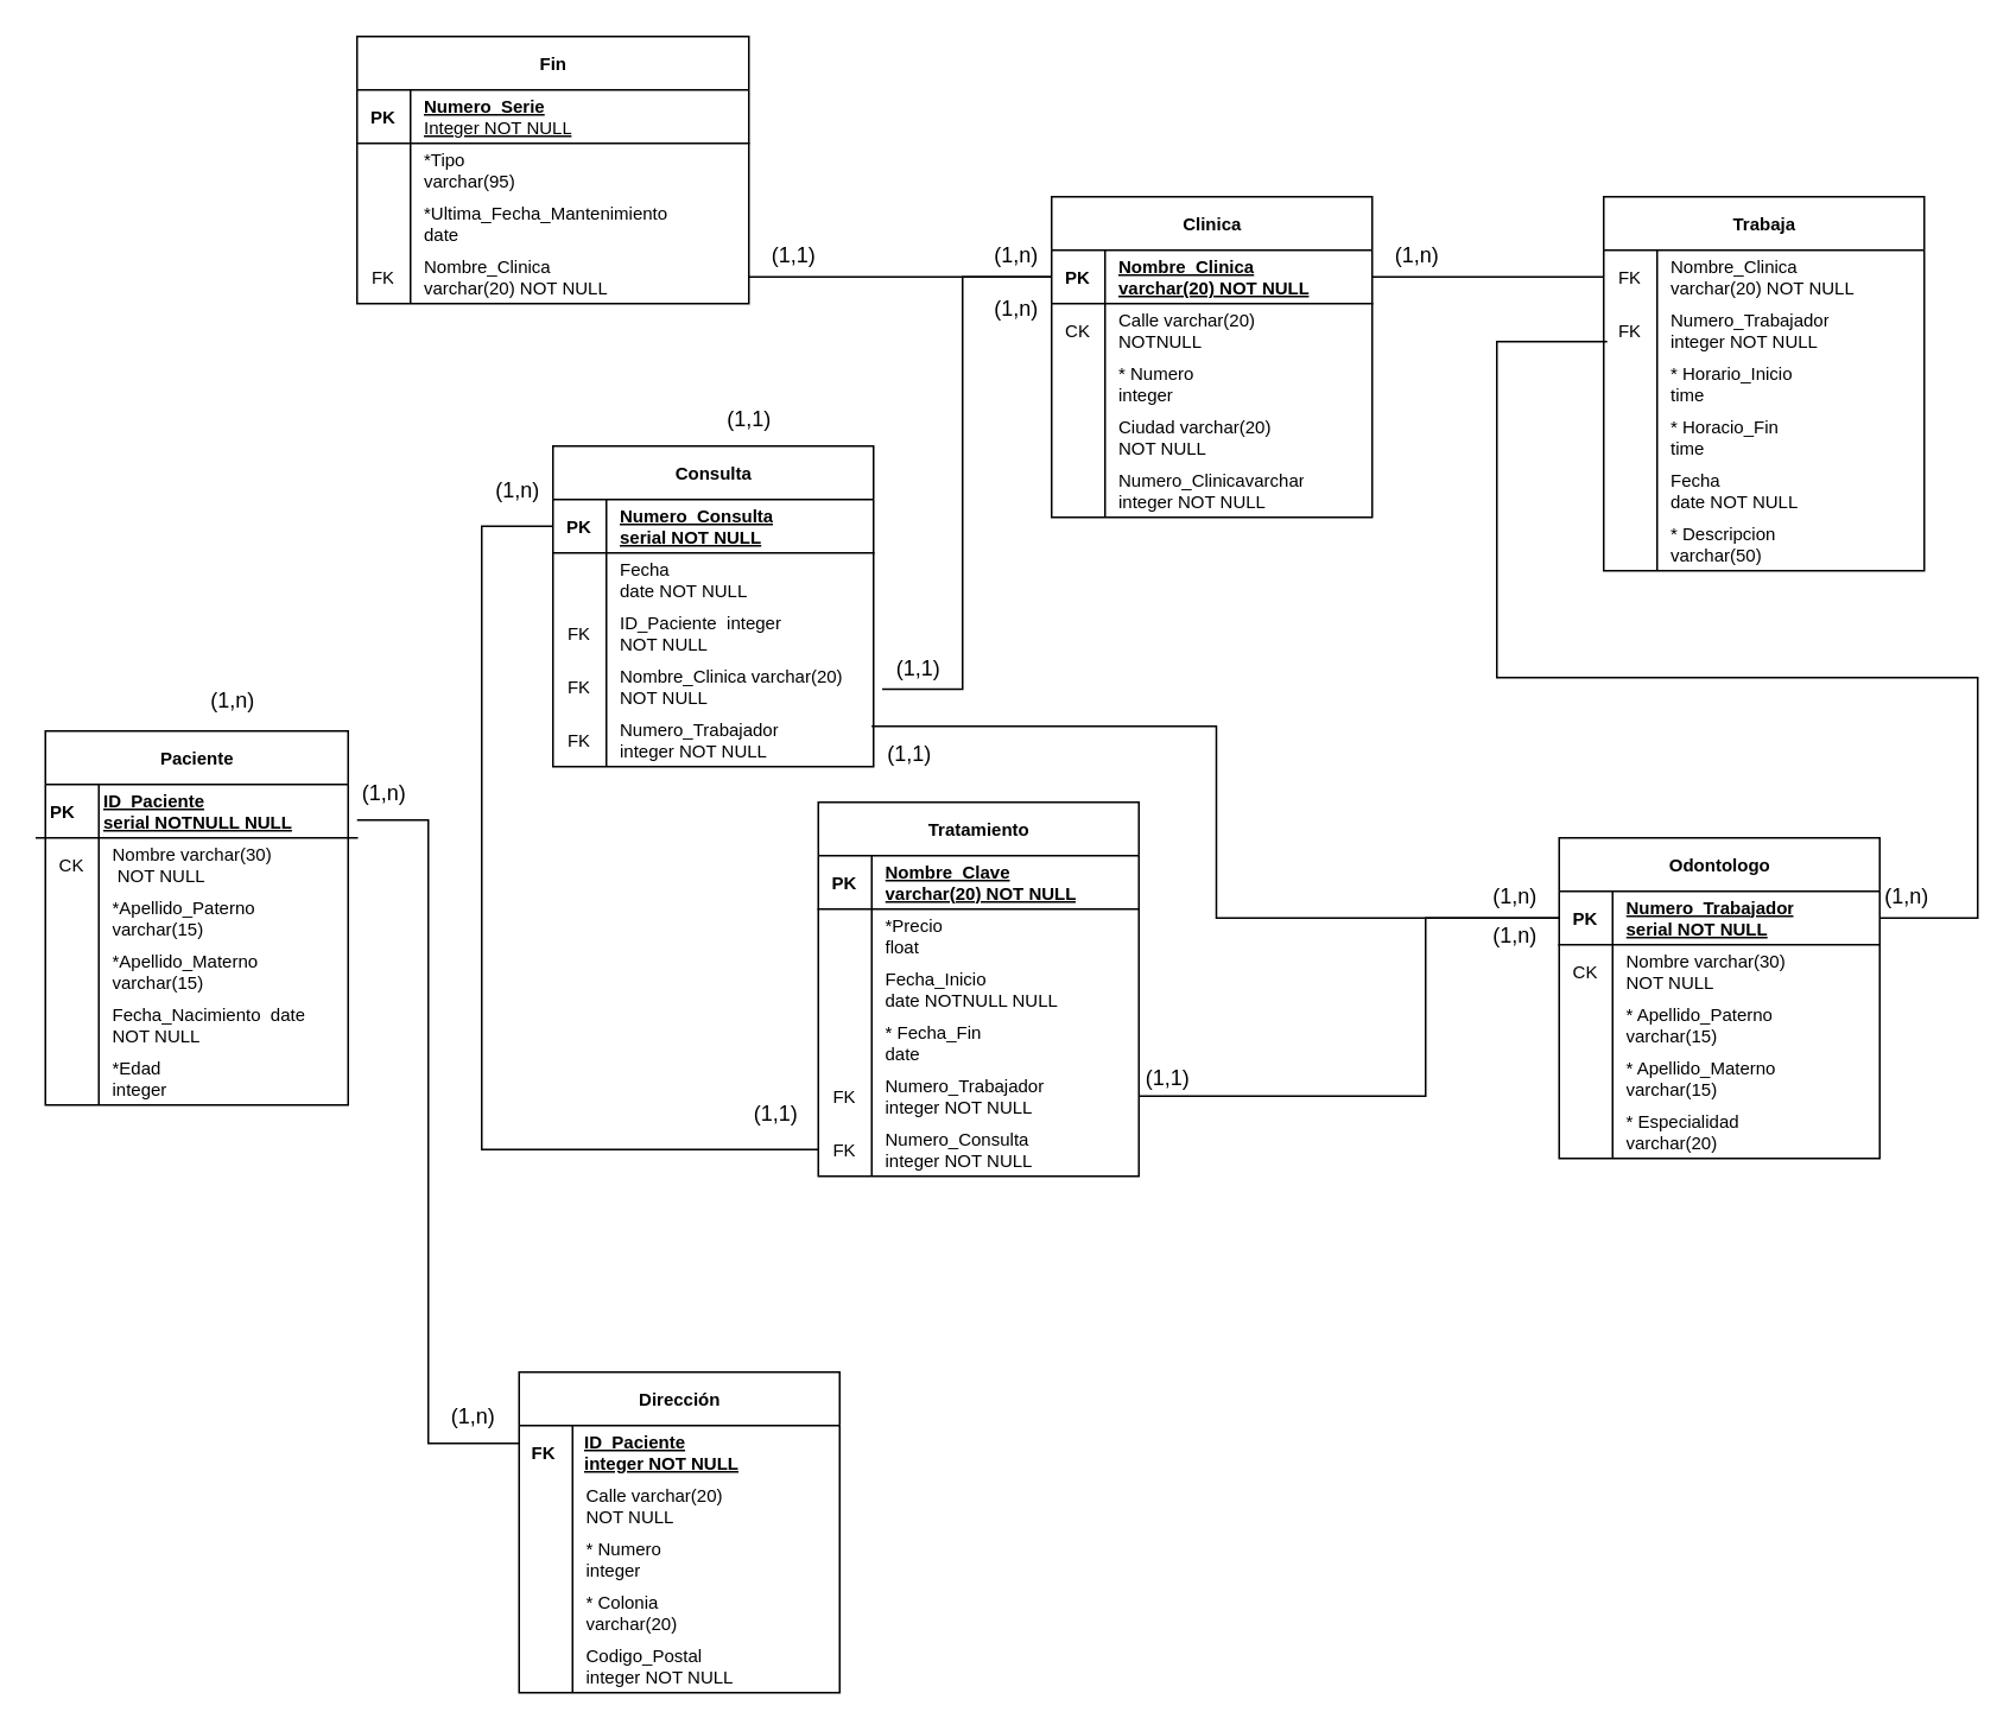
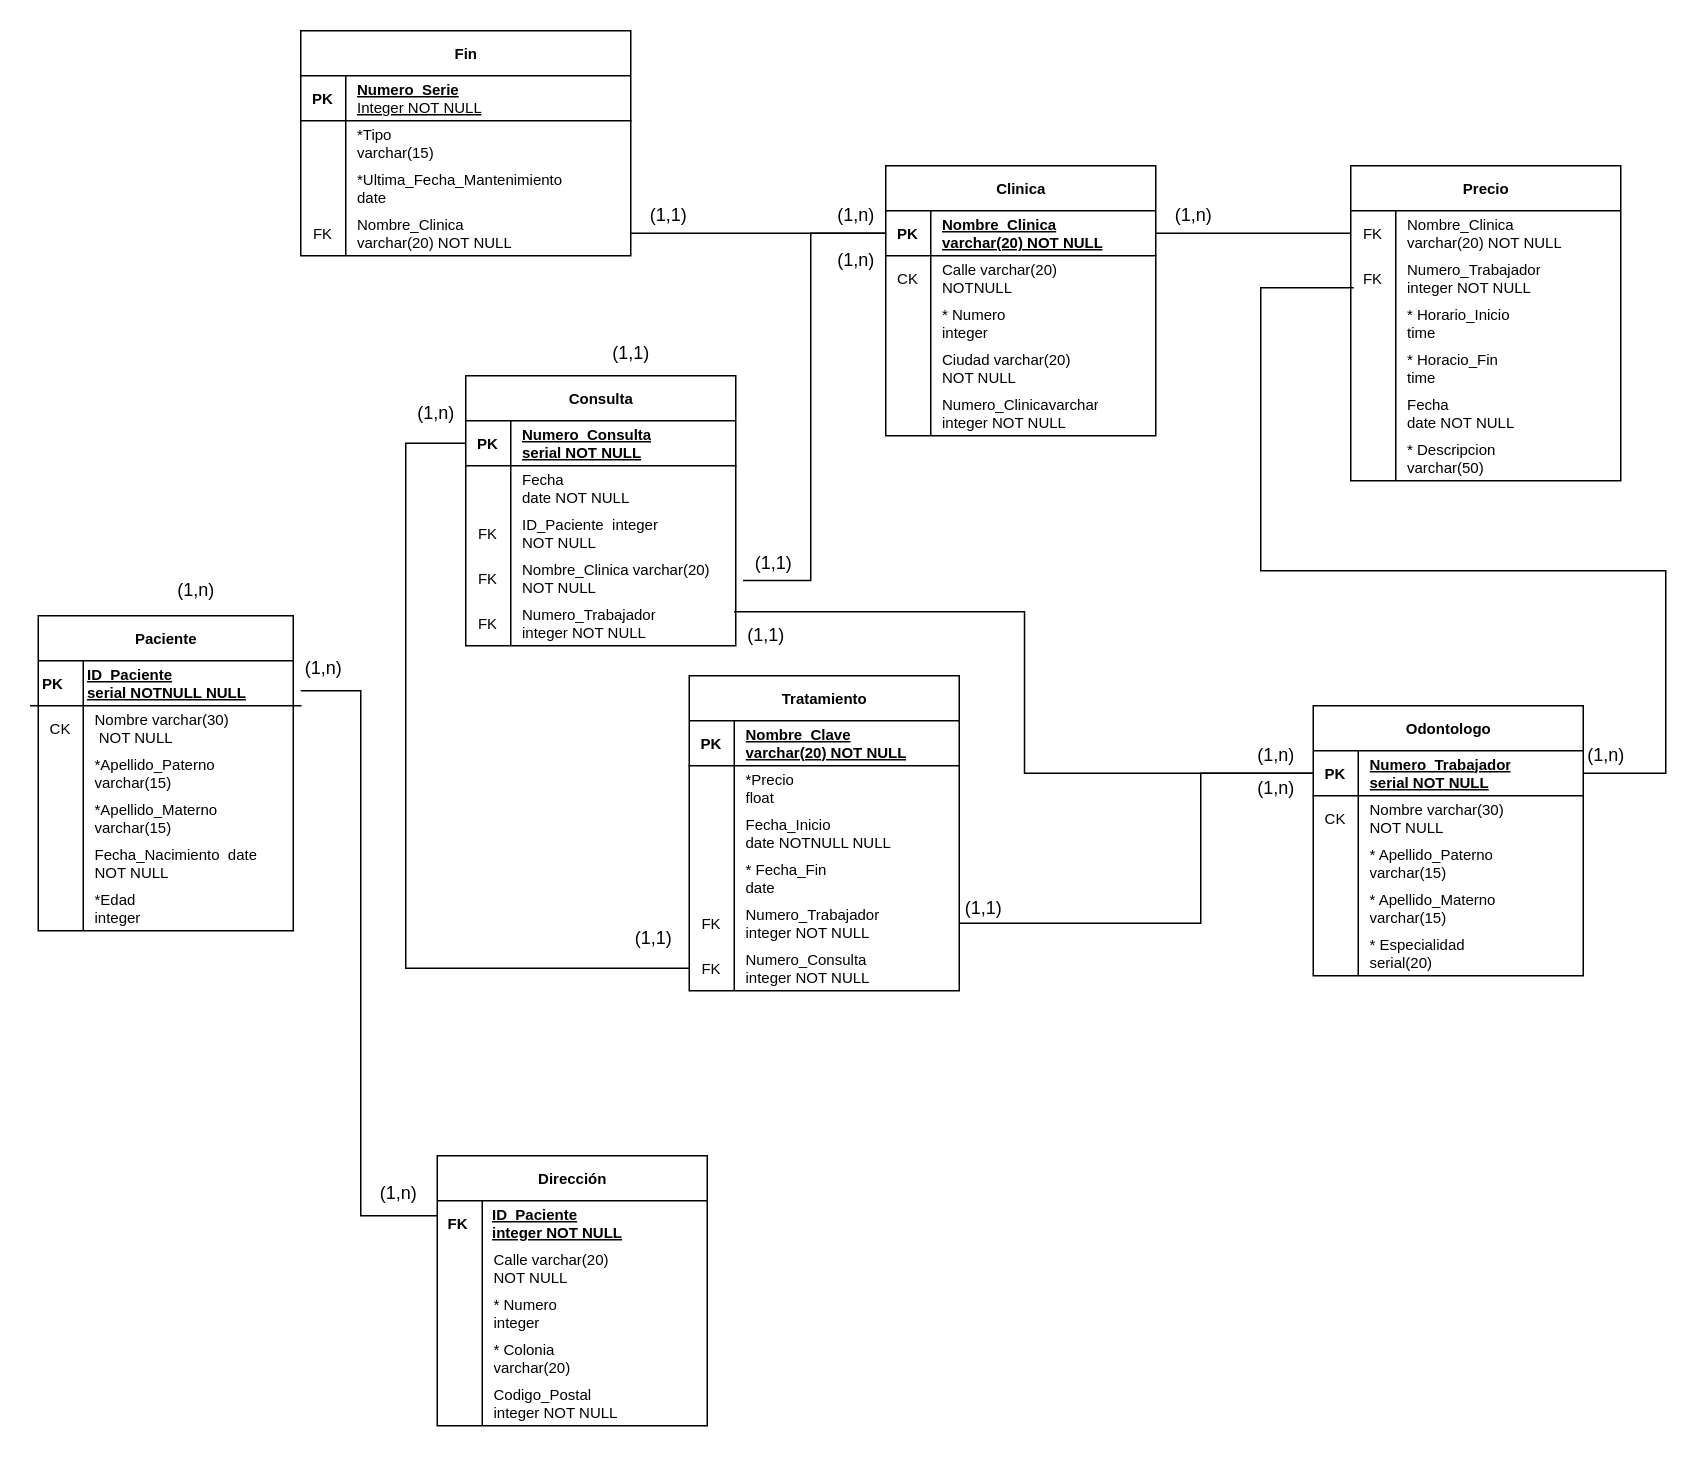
- <mxCell id="59" value="*Tipo&lt;div style=&quot;font-size: 10px;&quot;&gt;varchar(95)&lt;br style=&quot;font-size: 10px;&quot;&gt;&lt;/div&gt;" style="shape=partialRectangle;connectable=0;fillColor=none;top=0;left=0;bottom=0;right=0;align=left;spacingLeft=6;overflow=hidden;whiteSpace=wrap;html=1;fontSize=10;" parent="57" vertex="1"><mxGeometry x="30" width="190" height="30" as="geometry"><mxRectangle width="190" height="30" as="alternateBounds" /></mxGeometry></mxCell>
+ <mxCell id="59" value="*Tipo&lt;div style=&quot;font-size: 10px;&quot;&gt;varchar(15)&lt;br style=&quot;font-size: 10px;&quot;&gt;&lt;/div&gt;" style="shape=partialRectangle;connectable=0;fillColor=none;top=0;left=0;bottom=0;right=0;align=left;spacingLeft=6;overflow=hidden;whiteSpace=wrap;html=1;fontSize=10;" parent="57" vertex="1"><mxGeometry x="30" width="190" height="30" as="geometry"><mxRectangle width="190" height="30" as="alternateBounds" /></mxGeometry></mxCell>
- <mxCell id="103" value="Trabaja" style="shape=table;startSize=30;container=1;collapsible=1;childLayout=tableLayout;fixedRows=1;rowLines=0;fontStyle=1;align=center;resizeLast=1;html=1;fontSize=10;" parent="1" vertex="1"><mxGeometry x="900" y="110" width="180" height="210" as="geometry" /></mxCell>
+ <mxCell id="103" value="Precio" style="shape=table;startSize=30;container=1;collapsible=1;childLayout=tableLayout;fixedRows=1;rowLines=0;fontStyle=1;align=center;resizeLast=1;html=1;fontSize=10;" parent="1" vertex="1"><mxGeometry x="900" y="110" width="180" height="210" as="geometry" /></mxCell>
- <mxCell id="81" value="* Especialidad&lt;br style=&quot;font-size: 10px;&quot;&gt;varchar(20)" style="shape=partialRectangle;connectable=0;fillColor=none;top=0;left=0;bottom=0;right=0;align=left;spacingLeft=6;overflow=hidden;whiteSpace=wrap;html=1;fontSize=10;" parent="79" vertex="1"><mxGeometry x="30" width="150" height="30" as="geometry"><mxRectangle width="150" height="30" as="alternateBounds" /></mxGeometry></mxCell>
+ <mxCell id="81" value="* Especialidad&lt;br style=&quot;font-size: 10px;&quot;&gt;serial(20)" style="shape=partialRectangle;connectable=0;fillColor=none;top=0;left=0;bottom=0;right=0;align=left;spacingLeft=6;overflow=hidden;whiteSpace=wrap;html=1;fontSize=10;" parent="79" vertex="1"><mxGeometry x="30" width="150" height="30" as="geometry"><mxRectangle width="150" height="30" as="alternateBounds" /></mxGeometry></mxCell>
